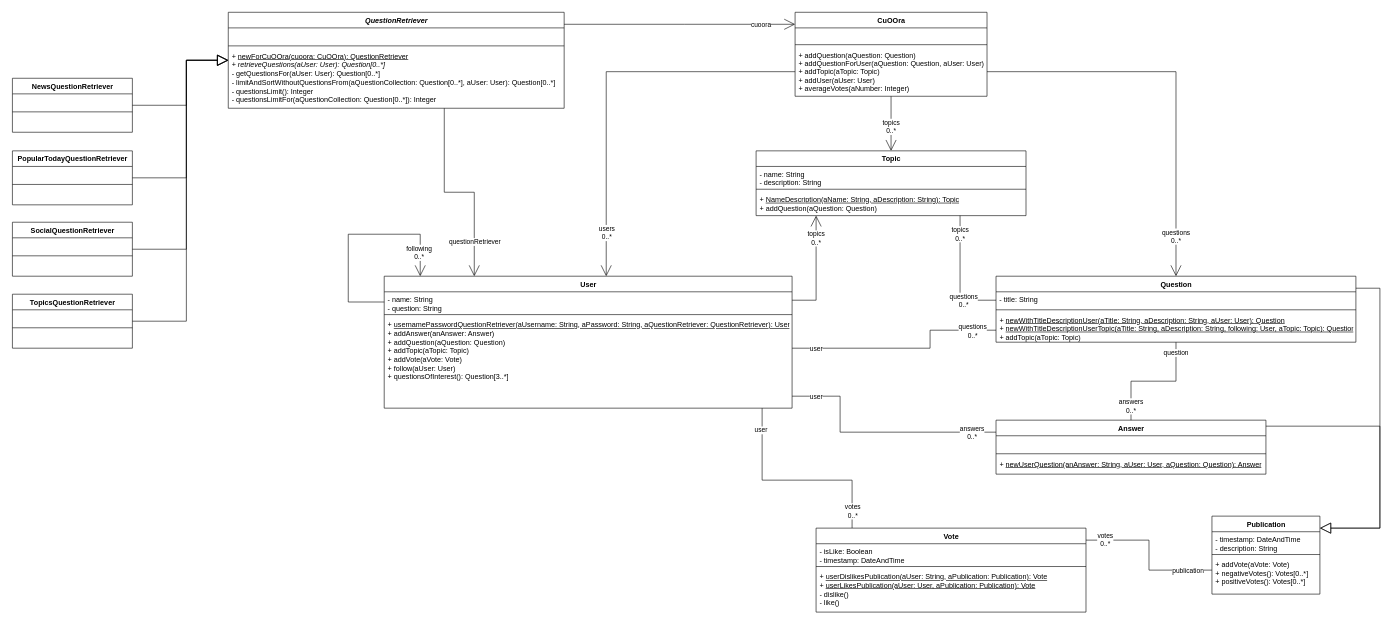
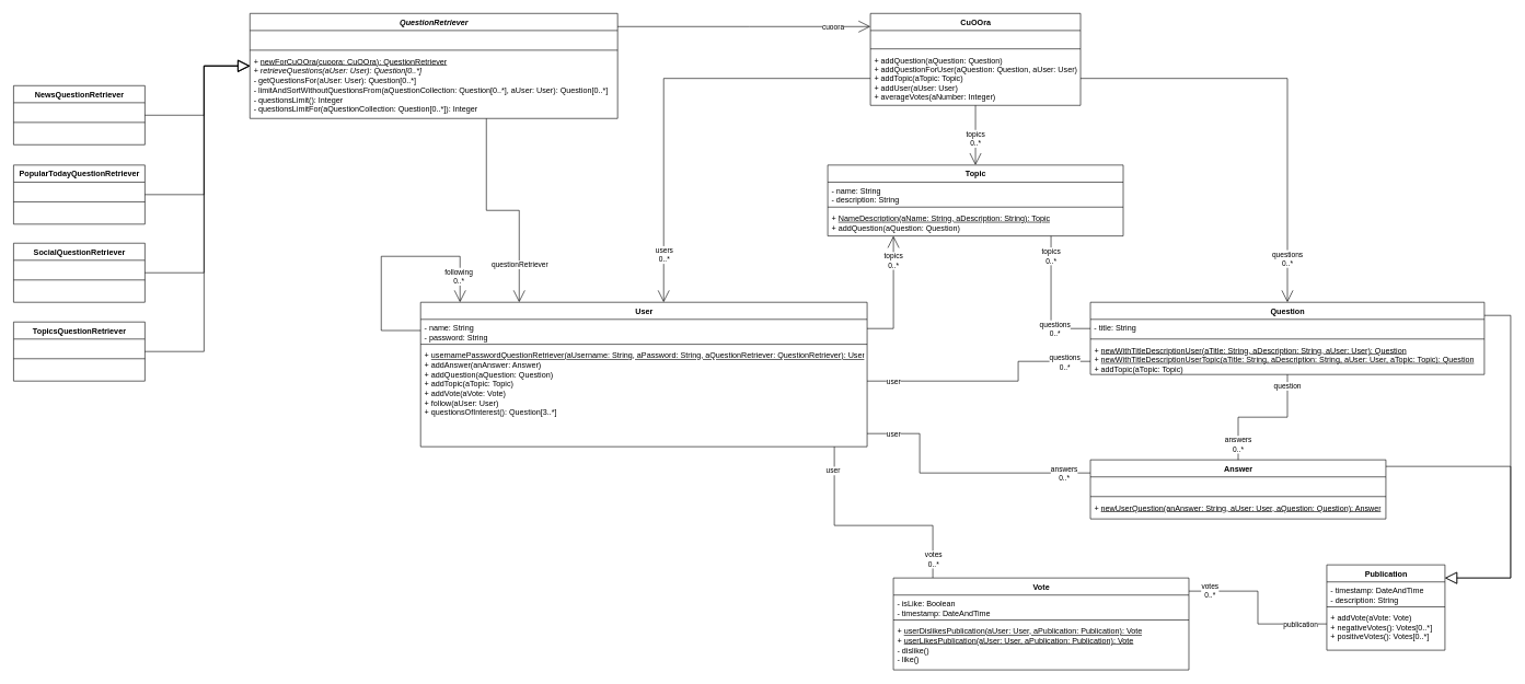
- <mxCell id="53" value="- name: String&#10;- question: String&#10;" style="text;strokeColor=none;fillColor=none;align=left;verticalAlign=top;spacingLeft=4;spacingRight=4;overflow=hidden;rotatable=0;points=[[0,0.5],[1,0.5]];portConstraint=eastwest;" vertex="1" parent="50"><mxGeometry y="26" width="680" height="34" as="geometry" /></mxCell>
+ <mxCell id="53" value="- name: String&#10;- password: String&#10;" style="text;strokeColor=none;fillColor=none;align=left;verticalAlign=top;spacingLeft=4;spacingRight=4;overflow=hidden;rotatable=0;points=[[0,0.5],[1,0.5]];portConstraint=eastwest;" vertex="1" parent="50"><mxGeometry y="26" width="680" height="34" as="geometry" /></mxCell>
- <mxCell id="67" value="+ &lt;u&gt;newWithTitleDescriptionUser(aTitle: String, aDescription: String, aUser: User): Question&lt;/u&gt;&lt;div&gt;+ &lt;u&gt;newWithTitleDescriptionUserTopic(aTitle: String, aDescription: String, following: User, aTopic: Topic): Question&lt;/u&gt;&lt;/div&gt;&lt;div&gt;+ addTopic(aTopic: Topic)&lt;/div&gt;&lt;div&gt;&lt;br&gt;&lt;/div&gt;" style="text;strokeColor=none;fillColor=none;align=left;verticalAlign=top;spacingLeft=4;spacingRight=4;overflow=hidden;rotatable=0;points=[[0,0.5],[1,0.5]];portConstraint=eastwest;html=1;" vertex="1" parent="64"><mxGeometry y="60" width="600" height="50" as="geometry" /></mxCell>
+ <mxCell id="67" value="+ &lt;u&gt;newWithTitleDescriptionUser(aTitle: String, aDescription: String, aUser: User): Question&lt;/u&gt;&lt;div&gt;+ &lt;u&gt;newWithTitleDescriptionUserTopic(aTitle: String, aDescription: String, aUser: User, aTopic: Topic): Question&lt;/u&gt;&lt;/div&gt;&lt;div&gt;+ addTopic(aTopic: Topic)&lt;/div&gt;&lt;div&gt;&lt;br&gt;&lt;/div&gt;" style="text;strokeColor=none;fillColor=none;align=left;verticalAlign=top;spacingLeft=4;spacingRight=4;overflow=hidden;rotatable=0;points=[[0,0.5],[1,0.5]];portConstraint=eastwest;html=1;" vertex="1" parent="64"><mxGeometry y="60" width="600" height="50" as="geometry" /></mxCell>
- <mxCell id="59" value="&lt;div&gt;+ &lt;u&gt;userDislikesPublication(aUser: String, aPublication: Publication): Vote&lt;br&gt;&lt;/u&gt;&lt;/div&gt;&lt;div&gt;+ &lt;u&gt;userLikesPublication(aUser: User, aPublication: Publication): Vote&lt;/u&gt;&lt;/div&gt;&lt;div&gt;- dislike()&lt;/div&gt;&lt;div&gt;- like()&lt;/div&gt;&lt;div&gt;&lt;br&gt;&lt;/div&gt;" style="text;strokeColor=none;fillColor=none;align=left;verticalAlign=top;spacingLeft=4;spacingRight=4;overflow=hidden;rotatable=0;points=[[0,0.5],[1,0.5]];portConstraint=eastwest;html=1;" vertex="1" parent="56"><mxGeometry y="68" width="450" height="72" as="geometry" /></mxCell>
+ <mxCell id="59" value="&lt;div&gt;+ &lt;u&gt;userDislikesPublication(aUser: User, aPublication: Publication): Vote&lt;br&gt;&lt;/u&gt;&lt;/div&gt;&lt;div&gt;+ &lt;u&gt;userLikesPublication(aUser: User, aPublication: Publication): Vote&lt;/u&gt;&lt;/div&gt;&lt;div&gt;- dislike()&lt;/div&gt;&lt;div&gt;- like()&lt;/div&gt;&lt;div&gt;&lt;br&gt;&lt;/div&gt;" style="text;strokeColor=none;fillColor=none;align=left;verticalAlign=top;spacingLeft=4;spacingRight=4;overflow=hidden;rotatable=0;points=[[0,0.5],[1,0.5]];portConstraint=eastwest;html=1;" vertex="1" parent="56"><mxGeometry y="68" width="450" height="72" as="geometry" /></mxCell>
